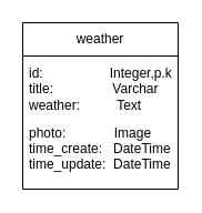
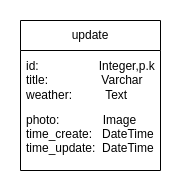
- <mxCell id="2" value="&lt;div&gt;weather&lt;/div&gt;" style="swimlane;fontStyle=0;childLayout=stackLayout;horizontal=1;startSize=30;horizontalStack=0;resizeParent=1;resizeParentMax=0;resizeLast=0;collapsible=1;marginBottom=0;whiteSpace=wrap;html=1;" vertex="1" parent="1"><mxGeometry x="20" y="20" width="140" height="150" as="geometry" /></mxCell>
+ <mxCell id="2" value="&lt;div&gt;update&lt;/div&gt;" style="swimlane;fontStyle=0;childLayout=stackLayout;horizontal=1;startSize=30;horizontalStack=0;resizeParent=1;resizeParentMax=0;resizeLast=0;collapsible=1;marginBottom=0;whiteSpace=wrap;html=1;" vertex="1" parent="1"><mxGeometry x="20" y="20" width="140" height="150" as="geometry" /></mxCell>
